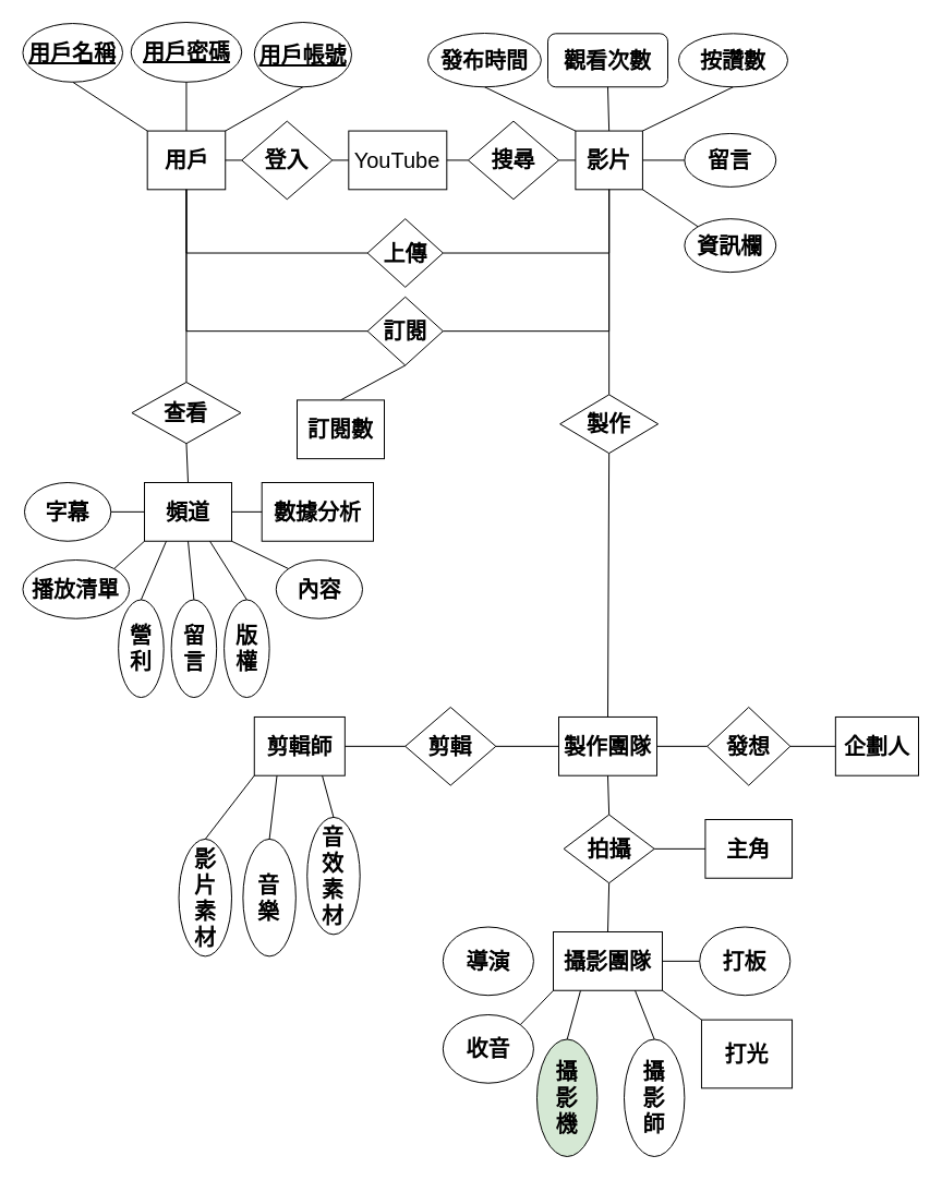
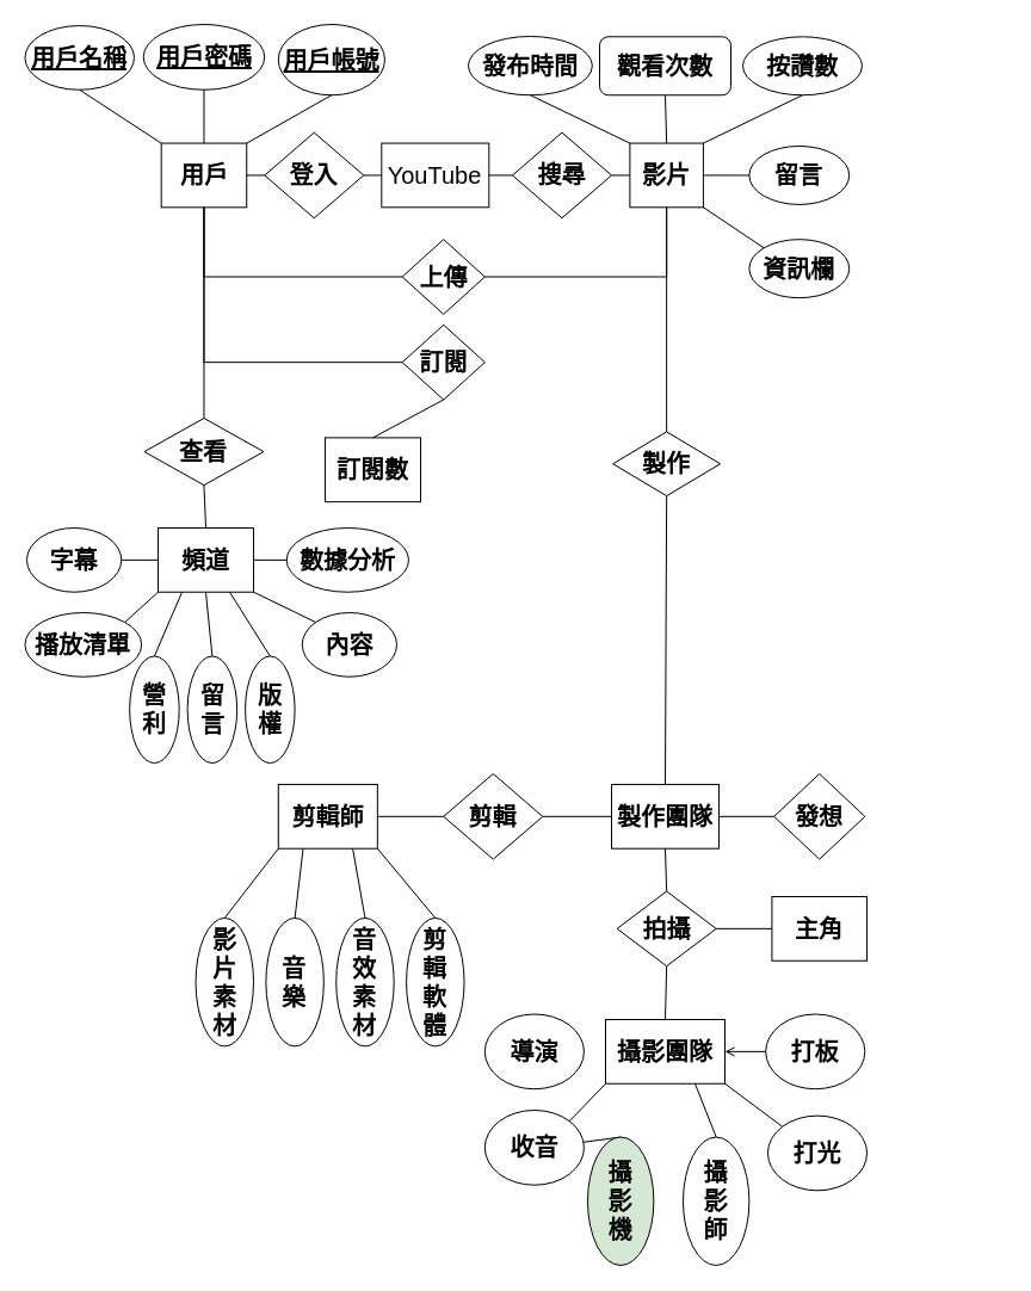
- <mxCell id="33" value="" style="endArrow=none;html=1;rounded=0;exitX=1;exitY=0.5;exitDx=0;exitDy=0;entryX=0.5;entryY=1;entryDx=0;entryDy=0;" edge="1" parent="1" source="18" target="13"><mxGeometry width="50" height="50" relative="1" as="geometry"><mxPoint x="495.846" y="307.652" as="sourcePoint" /><mxPoint x="530.462" y="262.87" as="targetPoint" /><Array as="points"><mxPoint x="558.154" y="303.174" /></Array></mxGeometry></mxCell>
- <mxCell id="7" value="&lt;font style=&quot;font-size: 20px;&quot;&gt;數據分析&lt;/font&gt;" style="whiteSpace=wrap;html=1;startSize=30;fontStyle=1;rounded=0;" vertex="1" parent="1"><mxGeometry x="239.69" y="442" width="102.31" height="53.74" as="geometry" /></mxCell>
+ <mxCell id="7" value="&lt;font style=&quot;font-size: 20px;&quot;&gt;數據分析&lt;/font&gt;" style="ellipse;whiteSpace=wrap;html=1;startSize=30;fontStyle=1;" vertex="1" parent="1"><mxGeometry x="239.69" y="442" width="102.31" height="53.74" as="geometry" /></mxCell>
- <mxCell id="58" value="" style="endArrow=none;html=1;rounded=0;entryX=1;entryY=0.5;entryDx=0;entryDy=0;exitX=0;exitY=0.5;exitDx=0;exitDy=0;" edge="1" parent="1" source="42" target="41"><mxGeometry width="50" height="50" relative="1" as="geometry"><mxPoint x="599.692" y="692.783" as="sourcePoint" /><mxPoint x="655.077" y="692.783" as="targetPoint" /></mxGeometry></mxCell>
- <mxCell id="42" value="&lt;font style=&quot;font-size: 20px;&quot;&gt;企劃人&lt;/font&gt;" style="whiteSpace=wrap;html=1;startSize=30;fontStyle=1;" vertex="1" parent="1"><mxGeometry x="765.846" y="656.957" width="76.154" height="53.739" as="geometry" /></mxCell>
+ <mxCell id="55" value="" style="endArrow=none;html=1;rounded=0;exitX=0.5;exitY=0;exitDx=0;exitDy=0;entryX=1;entryY=1;entryDx=0;entryDy=0;" edge="1" parent="1" source="74" target="51"><mxGeometry width="50" height="50" relative="1" as="geometry"><mxPoint x="357.385" y="768.913" as="sourcePoint" /><mxPoint x="302" y="710.696" as="targetPoint" /></mxGeometry></mxCell>
- <mxCell id="73" value="&lt;span style=&quot;font-size: 20px;&quot;&gt;&lt;b&gt;音&lt;br&gt;效&lt;br&gt;素&lt;br&gt;材&lt;br&gt;&lt;/b&gt;&lt;/span&gt;" style="ellipse;whiteSpace=wrap;html=1;" vertex="1" parent="1"><mxGeometry x="281.231" y="748.913" width="48.462" height="107.478" as="geometry" /></mxCell>
+ <mxCell id="73" value="&lt;span style=&quot;font-size: 20px;&quot;&gt;&lt;b&gt;音&lt;br&gt;效&lt;br&gt;素&lt;br&gt;材&lt;br&gt;&lt;/b&gt;&lt;/span&gt;" style="ellipse;whiteSpace=wrap;html=1;" vertex="1" parent="1"><mxGeometry x="281.231" y="768.913" width="48.462" height="107.478" as="geometry" /></mxCell>
+ <mxCell id="74" value="&lt;span style=&quot;font-size: 20px;&quot;&gt;&lt;b&gt;剪&lt;br&gt;輯&lt;br&gt;軟&lt;br&gt;體&lt;br&gt;&lt;/b&gt;&lt;/span&gt;" style="ellipse;whiteSpace=wrap;html=1;" vertex="1" parent="1"><mxGeometry x="340.077" y="768.913" width="48.462" height="107.478" as="geometry" /></mxCell>
- <mxCell id="67" value="" style="endArrow=none;html=1;rounded=0;entryX=1;entryY=0.5;entryDx=0;entryDy=0;exitX=0;exitY=0.5;exitDx=0;exitDy=0;" edge="1" parent="1" source="46" target="45"><mxGeometry width="50" height="50" relative="1" as="geometry"><mxPoint x="509.692" y="818.174" as="sourcePoint" /><mxPoint x="544.308" y="773.391" as="targetPoint" /></mxGeometry></mxCell>
+ <mxCell id="67" value="" style="endArrow=open;html=1;rounded=0;entryX=1;entryY=0.5;entryDx=0;entryDy=0;exitX=0;exitY=0.5;exitDx=0;exitDy=0;" edge="1" parent="1" source="46" target="45"><mxGeometry width="50" height="50" relative="1" as="geometry"><mxPoint x="509.692" y="818.174" as="sourcePoint" /><mxPoint x="544.308" y="773.391" as="targetPoint" /></mxGeometry></mxCell>
- <mxCell id="64" value="" style="endArrow=none;html=1;rounded=0;entryX=0.25;entryY=1;entryDx=0;entryDy=0;exitX=0.5;exitY=0;exitDx=0;exitDy=0;" edge="1" parent="1" source="69" target="45"><mxGeometry width="50" height="50" relative="1" as="geometry"><mxPoint x="530.462" y="957" as="sourcePoint" /><mxPoint x="544.308" y="773.391" as="targetPoint" /></mxGeometry></mxCell>
+ <mxCell id="64" value="" style="endArrow=none;html=1;rounded=0;exitX=0.5;exitY=0;exitDx=0;exitDy=0;" edge="1" parent="1" source="69" target="49"><mxGeometry width="50" height="50" relative="1" as="geometry"><mxPoint x="530.462" y="957" as="sourcePoint" /><mxPoint x="544.308" y="773.391" as="targetPoint" /></mxGeometry></mxCell>
- <mxCell id="47" value="&lt;span style=&quot;font-size: 20px;&quot;&gt;&lt;b&gt;打光&lt;/b&gt;&lt;/span&gt;" style="whiteSpace=wrap;html=1;rounded=0;" vertex="1" parent="1"><mxGeometry x="642.962" y="934.609" width="83.077" height="62.696" as="geometry" /></mxCell>
+ <mxCell id="47" value="&lt;span style=&quot;font-size: 20px;&quot;&gt;&lt;b&gt;打光&lt;/b&gt;&lt;/span&gt;" style="ellipse;whiteSpace=wrap;html=1;" vertex="1" parent="1"><mxGeometry x="642.962" y="934.609" width="83.077" height="62.696" as="geometry" /></mxCell>
